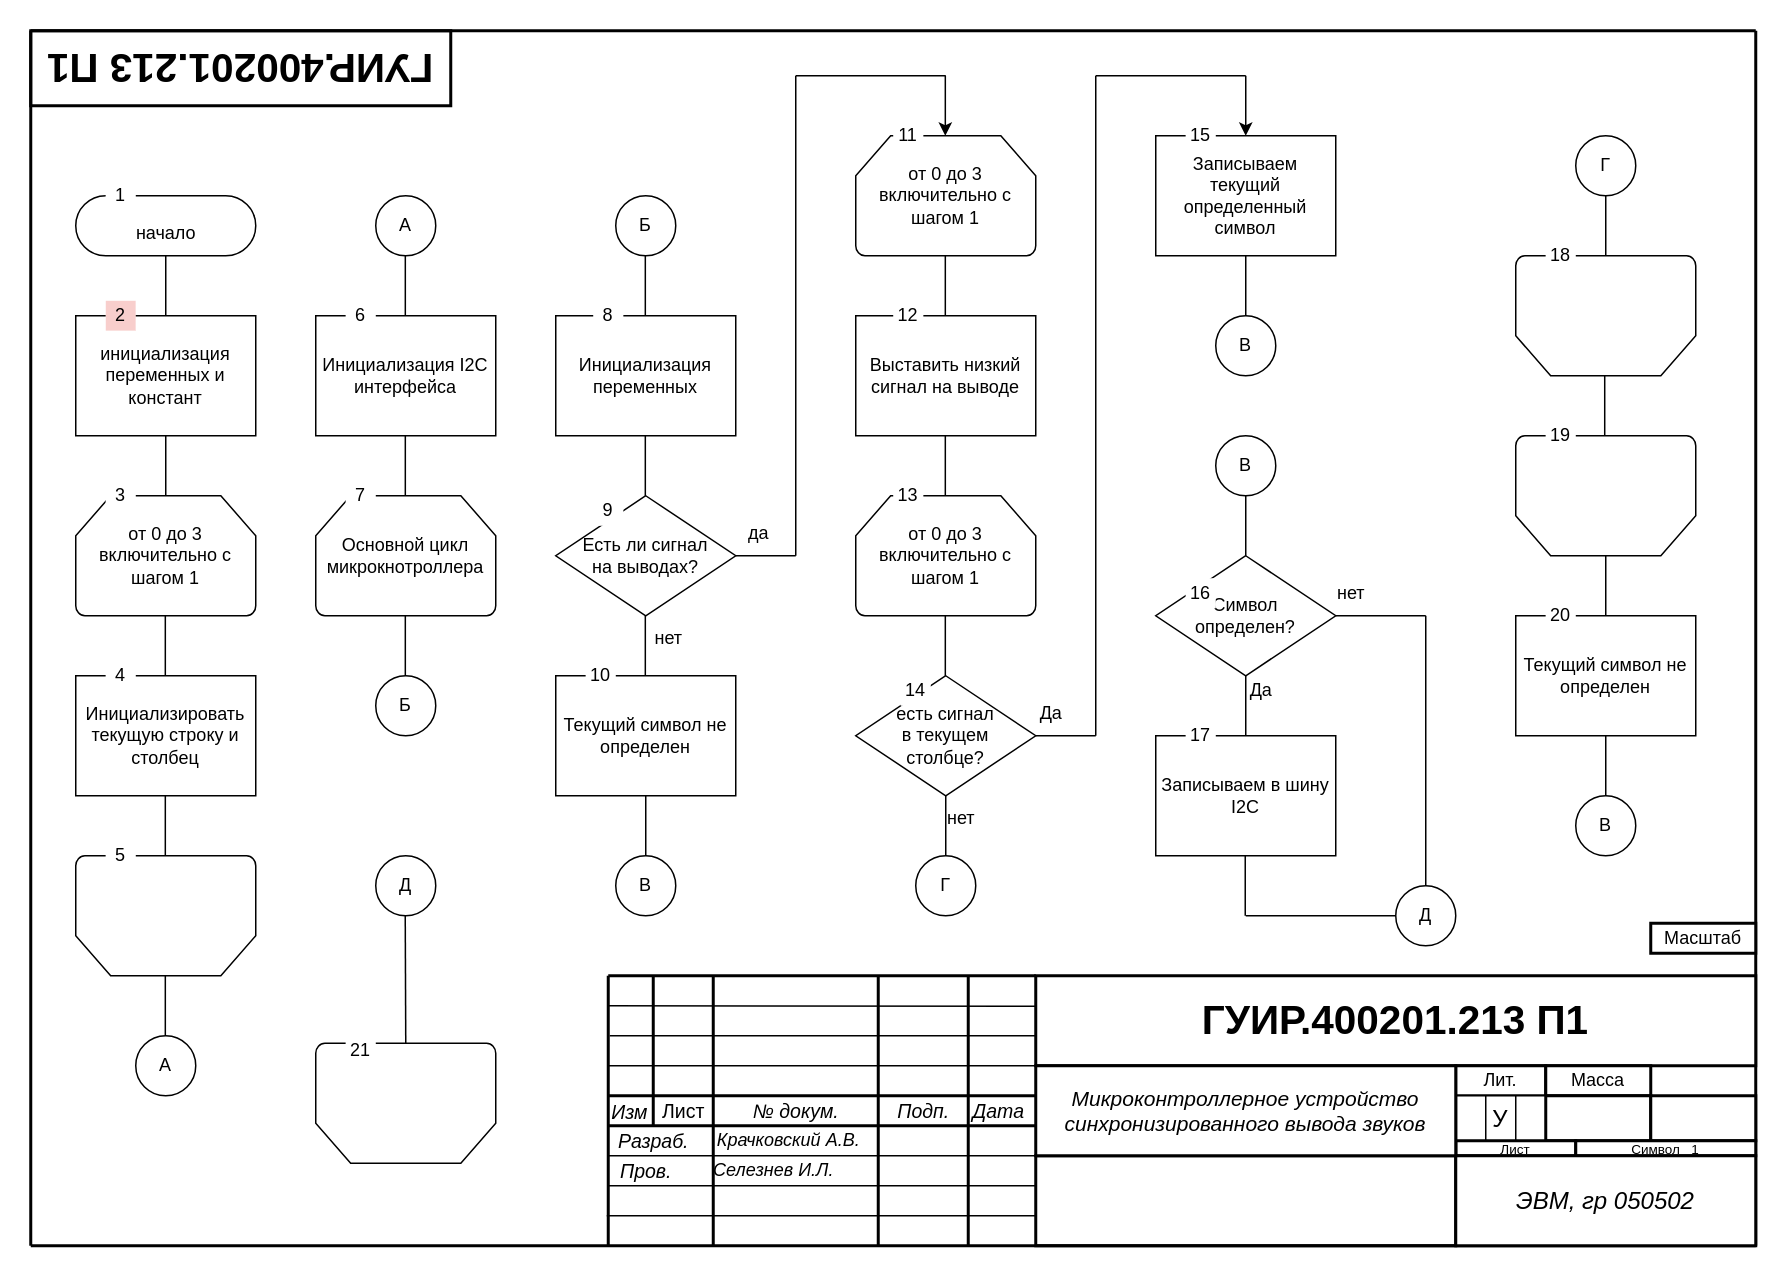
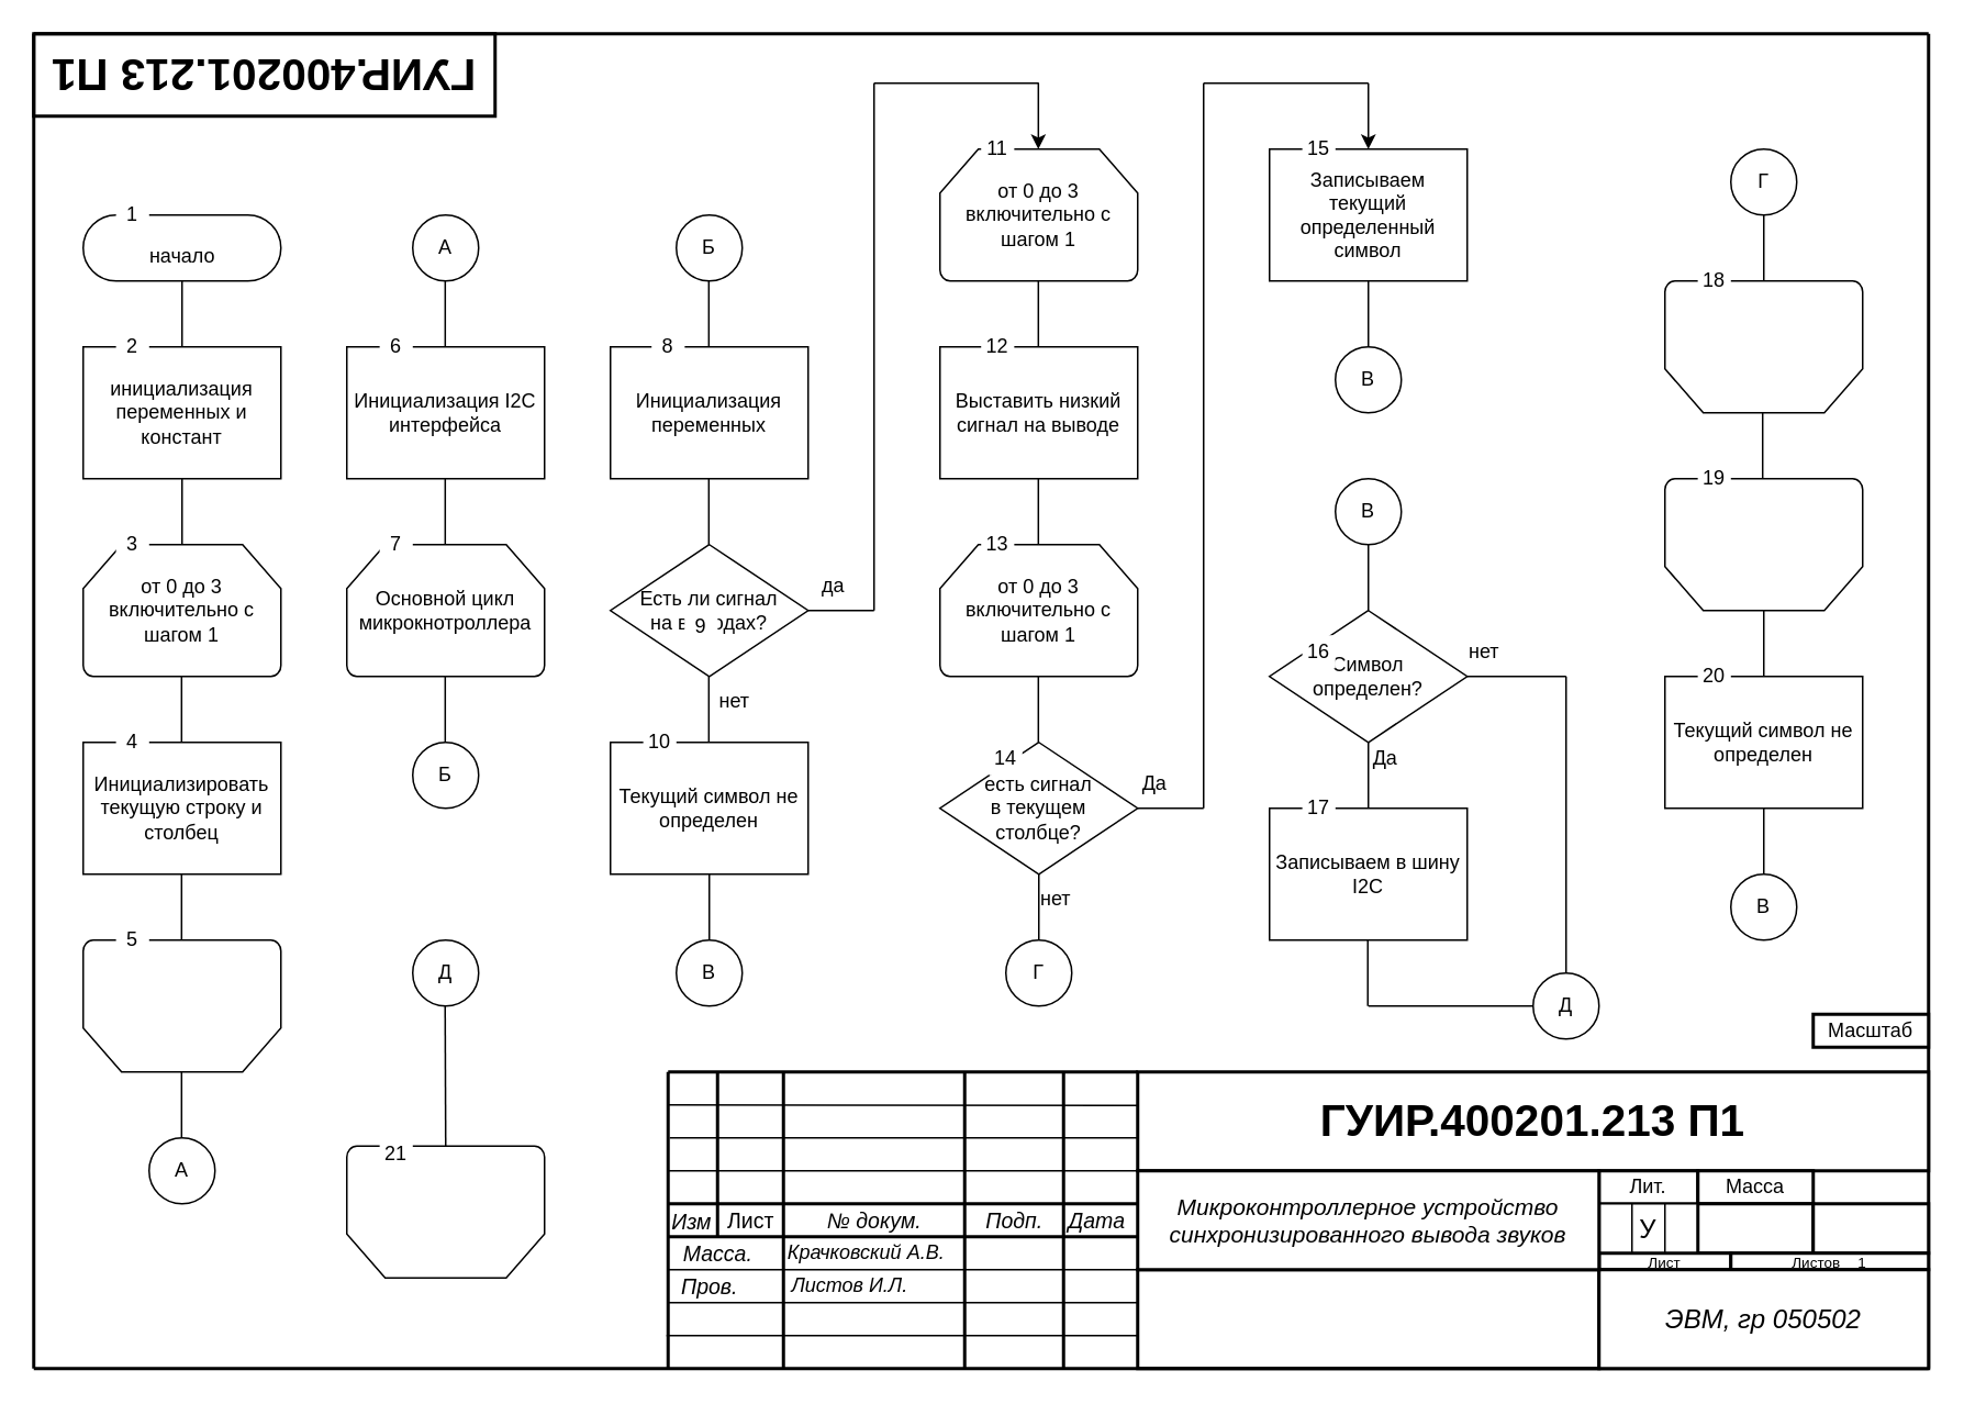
- <mxCell id="50" value="2" style="rounded=0;whiteSpace=wrap;html=1;fontSize=12;fontColor=#000000;strokeWidth=0;strokeColor=#FFFFFF;fillColor=#f8cecc;" vertex="1" parent="1"><mxGeometry x="70" y="200" width="20" height="20" as="geometry" /></mxCell>
+ <mxCell id="50" value="2" style="rounded=0;whiteSpace=wrap;html=1;fontSize=12;fontColor=#000000;strokeWidth=0;strokeColor=#FFFFFF;" vertex="1" parent="1"><mxGeometry x="70" y="200" width="20" height="20" as="geometry" /></mxCell>
- <mxCell id="81" value="9" style="rounded=0;whiteSpace=wrap;html=1;fontSize=12;fontColor=#000000;strokeWidth=0;strokeColor=#FFFFFF;" vertex="1" parent="1"><mxGeometry x="395" y="330" width="20" height="20" as="geometry" /></mxCell>
+ <mxCell id="81" value="9" style="rounded=0;whiteSpace=wrap;html=1;fontSize=12;fontColor=#000000;strokeWidth=0;strokeColor=#FFFFFF;" vertex="1" parent="1"><mxGeometry x="415" y="370" width="20" height="20" as="geometry" /></mxCell>
- <mxCell id="41" value="&lt;i&gt;Разраб.&lt;/i&gt;" style="text;html=1;align=center;verticalAlign=middle;resizable=0;points=[];autosize=1;strokeColor=none;fillColor=none;fontSize=13;" parent="1" vertex="1"><mxGeometry x="405" y="750" width="60" height="20" as="geometry" /></mxCell>
+ <mxCell id="41" value="&lt;i&gt;Масса.&lt;/i&gt;" style="text;html=1;align=center;verticalAlign=middle;resizable=0;points=[];autosize=1;strokeColor=none;fillColor=none;fontSize=13;" parent="1" vertex="1"><mxGeometry x="405" y="750" width="60" height="20" as="geometry" /></mxCell>
- <mxCell id="19" value="&lt;font style=&quot;font-size: 9px;&quot;&gt;Символ&lt;span style=&quot;white-space: pre;&quot;&gt;&#09;&lt;/span&gt;1&lt;/font&gt;" style="rounded=0;whiteSpace=wrap;html=1;strokeWidth=2;" parent="1" vertex="1"><mxGeometry x="1050" y="760" width="120" height="10" as="geometry" /></mxCell>
+ <mxCell id="19" value="&lt;font style=&quot;font-size: 9px;&quot;&gt;Листов&lt;span style=&quot;white-space: pre;&quot;&gt;&#09;&lt;/span&gt;1&lt;/font&gt;" style="rounded=0;whiteSpace=wrap;html=1;strokeWidth=2;" parent="1" vertex="1"><mxGeometry x="1050" y="760" width="120" height="10" as="geometry" /></mxCell>
- <mxCell id="45" value="&lt;i&gt;Селезнев И.Л.&lt;/i&gt;" style="text;html=1;align=center;verticalAlign=middle;resizable=0;points=[];autosize=1;strokeColor=none;fillColor=none;" vertex="1" parent="1"><mxGeometry x="465" y="765" width="100" height="30" as="geometry" /></mxCell>
+ <mxCell id="45" value="&lt;i&gt;Листов И.Л.&lt;/i&gt;" style="text;html=1;align=center;verticalAlign=middle;resizable=0;points=[];autosize=1;strokeColor=none;fillColor=none;" vertex="1" parent="1"><mxGeometry x="465" y="765" width="100" height="30" as="geometry" /></mxCell>
